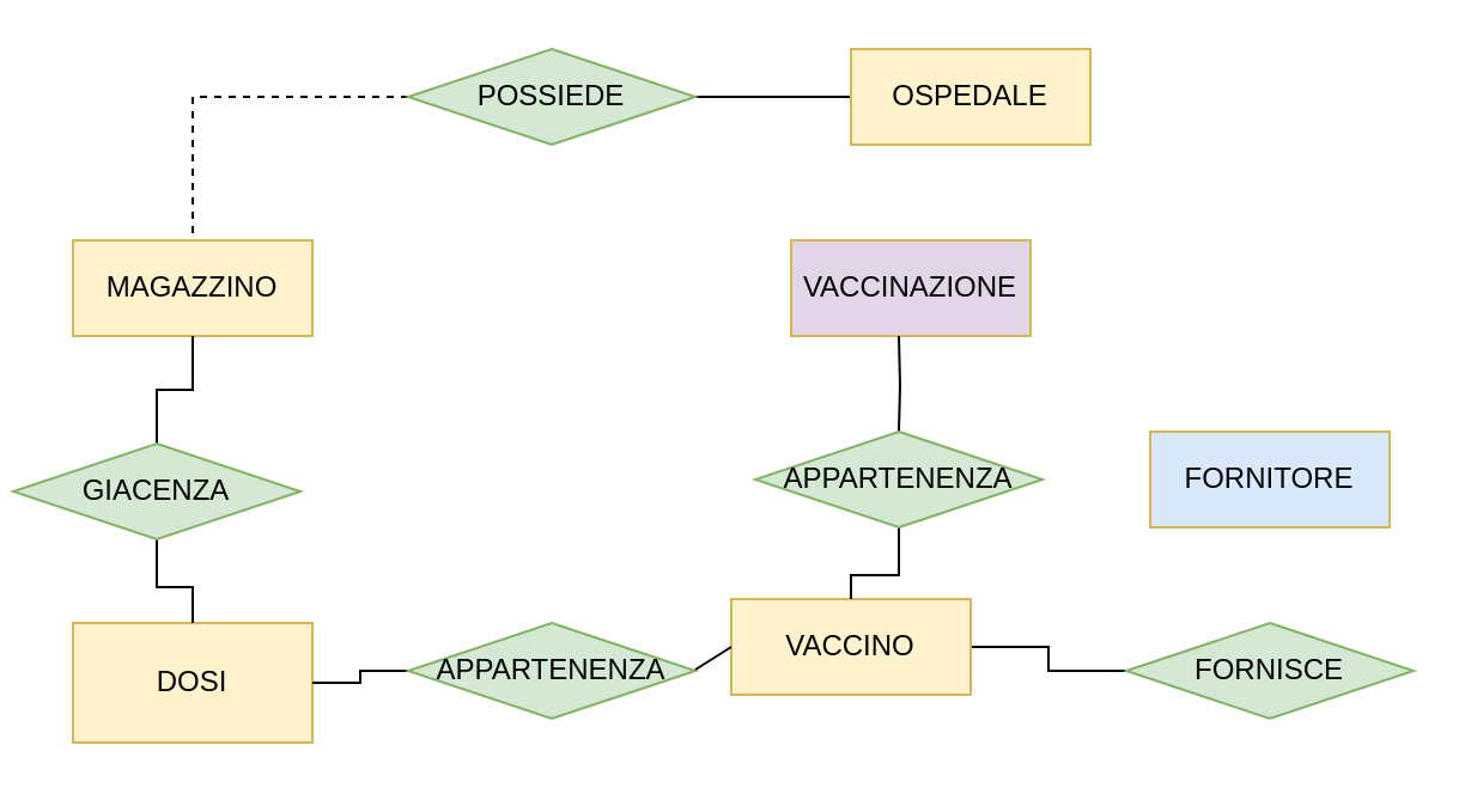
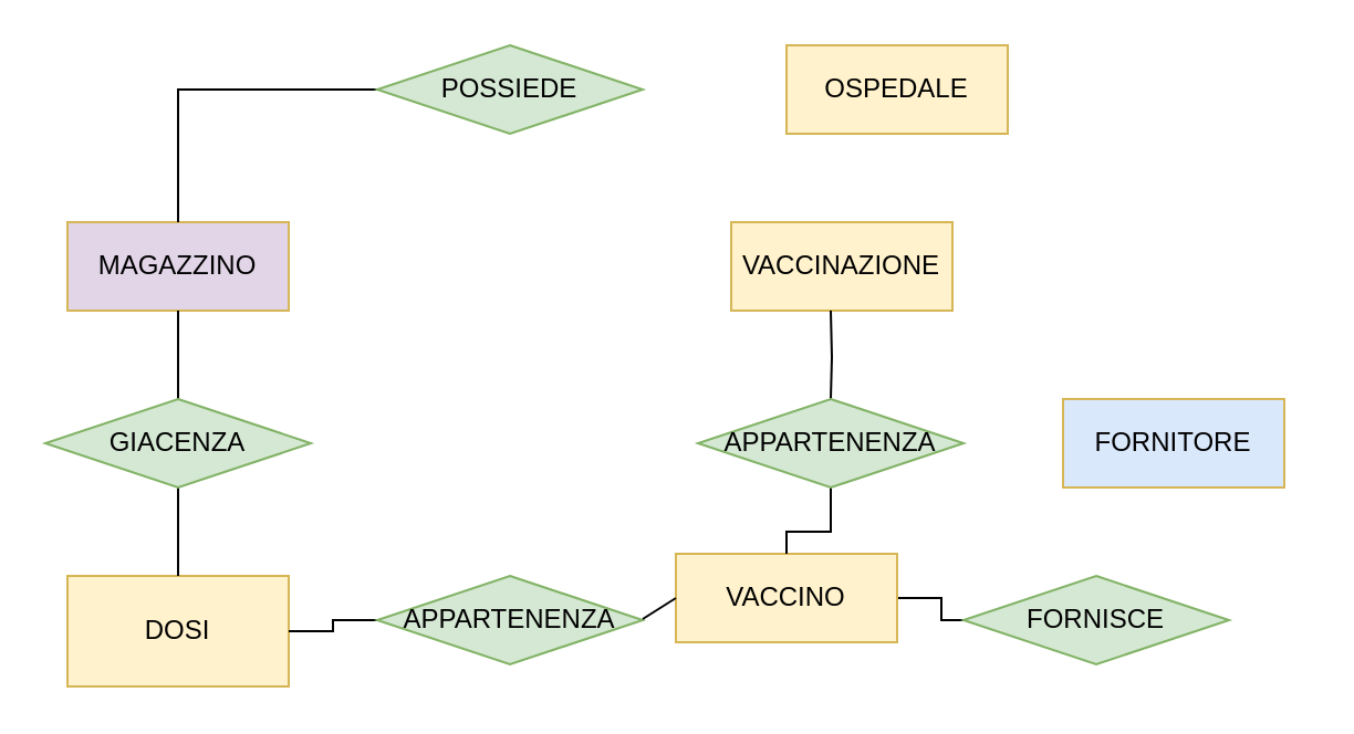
- <mxCell id="19" value="" style="edgeStyle=orthogonalEdgeStyle;rounded=0;orthogonalLoop=1;jettySize=auto;html=1;endArrow=none;endFill=0;dashed=1;" parent="1" source="20" target="9" edge="1"><mxGeometry relative="1" as="geometry"><Array as="points"><mxPoint x="80" y="40" /></Array></mxGeometry></mxCell>
+ <mxCell id="19" value="" style="edgeStyle=orthogonalEdgeStyle;rounded=0;orthogonalLoop=1;jettySize=auto;html=1;endArrow=none;endFill=0;" parent="1" source="20" target="9" edge="1"><mxGeometry relative="1" as="geometry"><Array as="points"><mxPoint x="80" y="40" /></Array></mxGeometry></mxCell>
- <mxCell id="2" value="" style="edgeStyle=orthogonalEdgeStyle;rounded=0;orthogonalLoop=1;jettySize=auto;html=1;endArrow=none;endFill=0;" parent="1" source="3" target="20" edge="1"><mxGeometry relative="1" as="geometry" /></mxCell>
- <mxCell id="9" value="&lt;font style=&quot;font-size: 12px&quot;&gt;MAGAZZINO&lt;/font&gt;" style="whiteSpace=wrap;html=1;align=center;fontSize=9;fillColor=#fff2cc;strokeColor=#d6b656;" parent="1" vertex="1"><mxGeometry x="30" y="100" width="100" height="40" as="geometry" /></mxCell>
+ <mxCell id="9" value="&lt;font style=&quot;font-size: 12px&quot;&gt;MAGAZZINO&lt;/font&gt;" style="whiteSpace=wrap;html=1;align=center;fontSize=9;fillColor=#e1d5e7;strokeColor=#d6b656;" parent="1" vertex="1"><mxGeometry x="30" y="100" width="100" height="40" as="geometry" /></mxCell>
- <mxCell id="4" value="VACCINAZIONE" style="whiteSpace=wrap;html=1;align=center;fillColor=#e1d5e7;strokeColor=#d6b656;" parent="1" vertex="1"><mxGeometry x="330" y="100" width="100" height="40" as="geometry" /></mxCell>
+ <mxCell id="4" value="VACCINAZIONE" style="whiteSpace=wrap;html=1;align=center;fillColor=#fff2cc;strokeColor=#d6b656;" parent="1" vertex="1"><mxGeometry x="330" y="100" width="100" height="40" as="geometry" /></mxCell>
- <mxCell id="18" value="GIACENZA" style="shape=rhombus;perimeter=rhombusPerimeter;whiteSpace=wrap;html=1;align=center;fillColor=#d5e8d4;strokeColor=#82b366;" parent="1" vertex="1"><mxGeometry x="5" y="185" width="120" height="40" as="geometry" /></mxCell>
+ <mxCell id="18" value="GIACENZA" style="shape=rhombus;perimeter=rhombusPerimeter;whiteSpace=wrap;html=1;align=center;fillColor=#d5e8d4;strokeColor=#82b366;" parent="1" vertex="1"><mxGeometry x="20" y="180" width="120" height="40" as="geometry" /></mxCell>
- <mxCell id="13" value="FORNISCE" style="shape=rhombus;perimeter=rhombusPerimeter;whiteSpace=wrap;html=1;align=center;fillColor=#d5e8d4;strokeColor=#82b366;" parent="1" vertex="1"><mxGeometry x="470" y="260" width="120" height="40" as="geometry" /></mxCell>
+ <mxCell id="13" value="FORNISCE" style="shape=rhombus;perimeter=rhombusPerimeter;whiteSpace=wrap;html=1;align=center;fillColor=#d5e8d4;strokeColor=#82b366;" parent="1" vertex="1"><mxGeometry x="435" y="260" width="120" height="40" as="geometry" /></mxCell>
